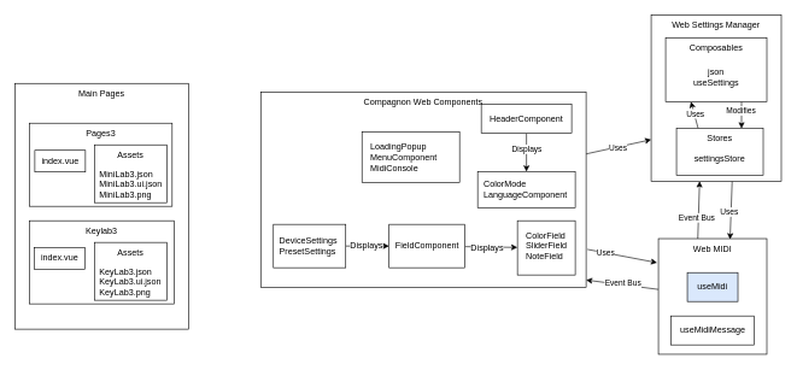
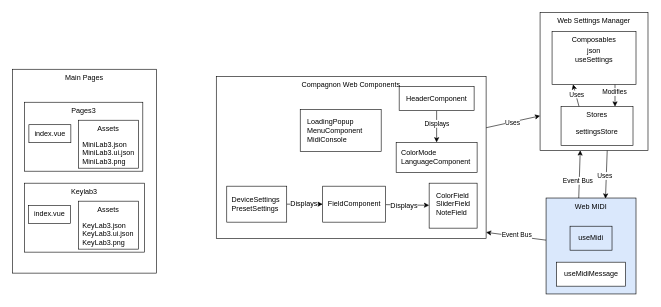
- <mxCell id="36" value="json&lt;br&gt;useSettings" style="whiteSpace=wrap;html=1;strokeWidth=1;fontSize=12;strokeColor=none;" parent="1" vertex="1"><mxGeometry x="935" y="87.24" width="110" height="40" as="geometry" /></mxCell>
+ <mxCell id="36" value="json&lt;br&gt;useSettings" style="whiteSpace=wrap;html=1;strokeWidth=1;fontSize=12;strokeColor=none;" parent="1" vertex="1"><mxGeometry x="935" y="72.24" width="110" height="40" as="geometry" /></mxCell>
- <mxCell id="7" value="Web MIDI" style="whiteSpace=wrap;html=1;verticalAlign=top;" parent="1" vertex="1"><mxGeometry x="910" y="329.75" width="150" height="160" as="geometry" /></mxCell>
+ <mxCell id="7" value="Web MIDI" style="whiteSpace=wrap;html=1;verticalAlign=top;fillColor=#dae8fc;" parent="1" vertex="1"><mxGeometry x="910" y="329.75" width="150" height="160" as="geometry" /></mxCell>
- <mxCell id="37" style="edgeStyle=none;html=1;entryX=-0.012;entryY=0.208;entryDx=0;entryDy=0;entryPerimeter=0;exitX=1.004;exitY=0.806;exitDx=0;exitDy=0;exitPerimeter=0;" parent="1" source="13" target="7" edge="1"><mxGeometry relative="1" as="geometry"><mxPoint x="397.5" y="407" as="sourcePoint" /><mxPoint x="350" y="464" as="targetPoint" /></mxGeometry></mxCell>
- <mxCell id="38" value="Uses" style="edgeLabel;html=1;align=center;verticalAlign=middle;resizable=0;points=[];" parent="37" vertex="1" connectable="0"><mxGeometry x="-0.386" y="4" relative="1" as="geometry"><mxPoint x="-6" y="3" as="offset" /></mxGeometry></mxCell>
